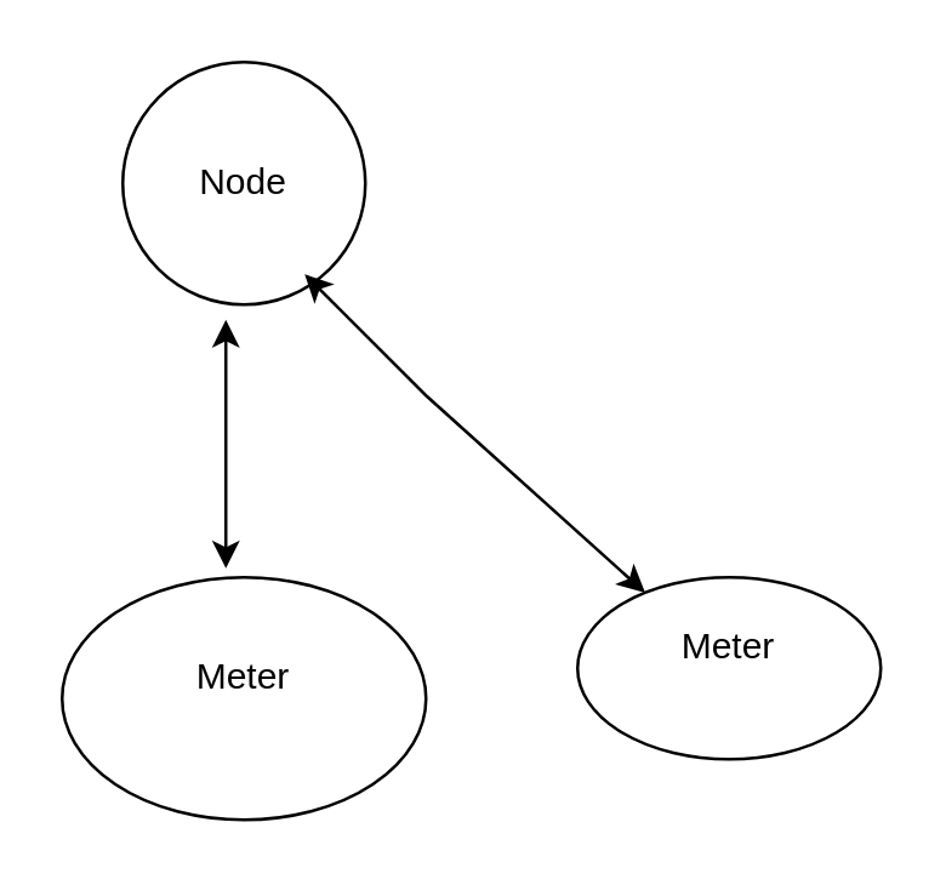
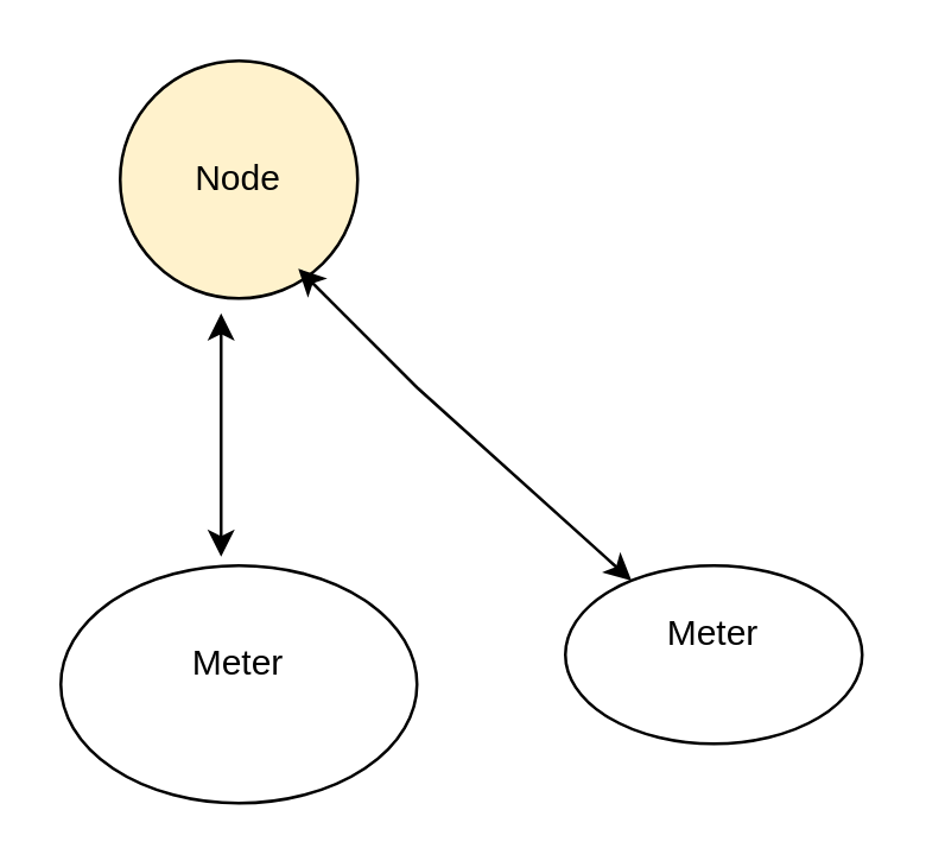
- <mxCell id="3" value="Node" style="ellipse;whiteSpace=wrap;html=1;aspect=fixed;" vertex="1" parent="1"><mxGeometry x="40" y="20" width="80" height="80" as="geometry" /></mxCell>
+ <mxCell id="3" value="Node" style="ellipse;whiteSpace=wrap;html=1;aspect=fixed;fillColor=#fff2cc;" vertex="1" parent="1"><mxGeometry x="40" y="20" width="80" height="80" as="geometry" /></mxCell>
